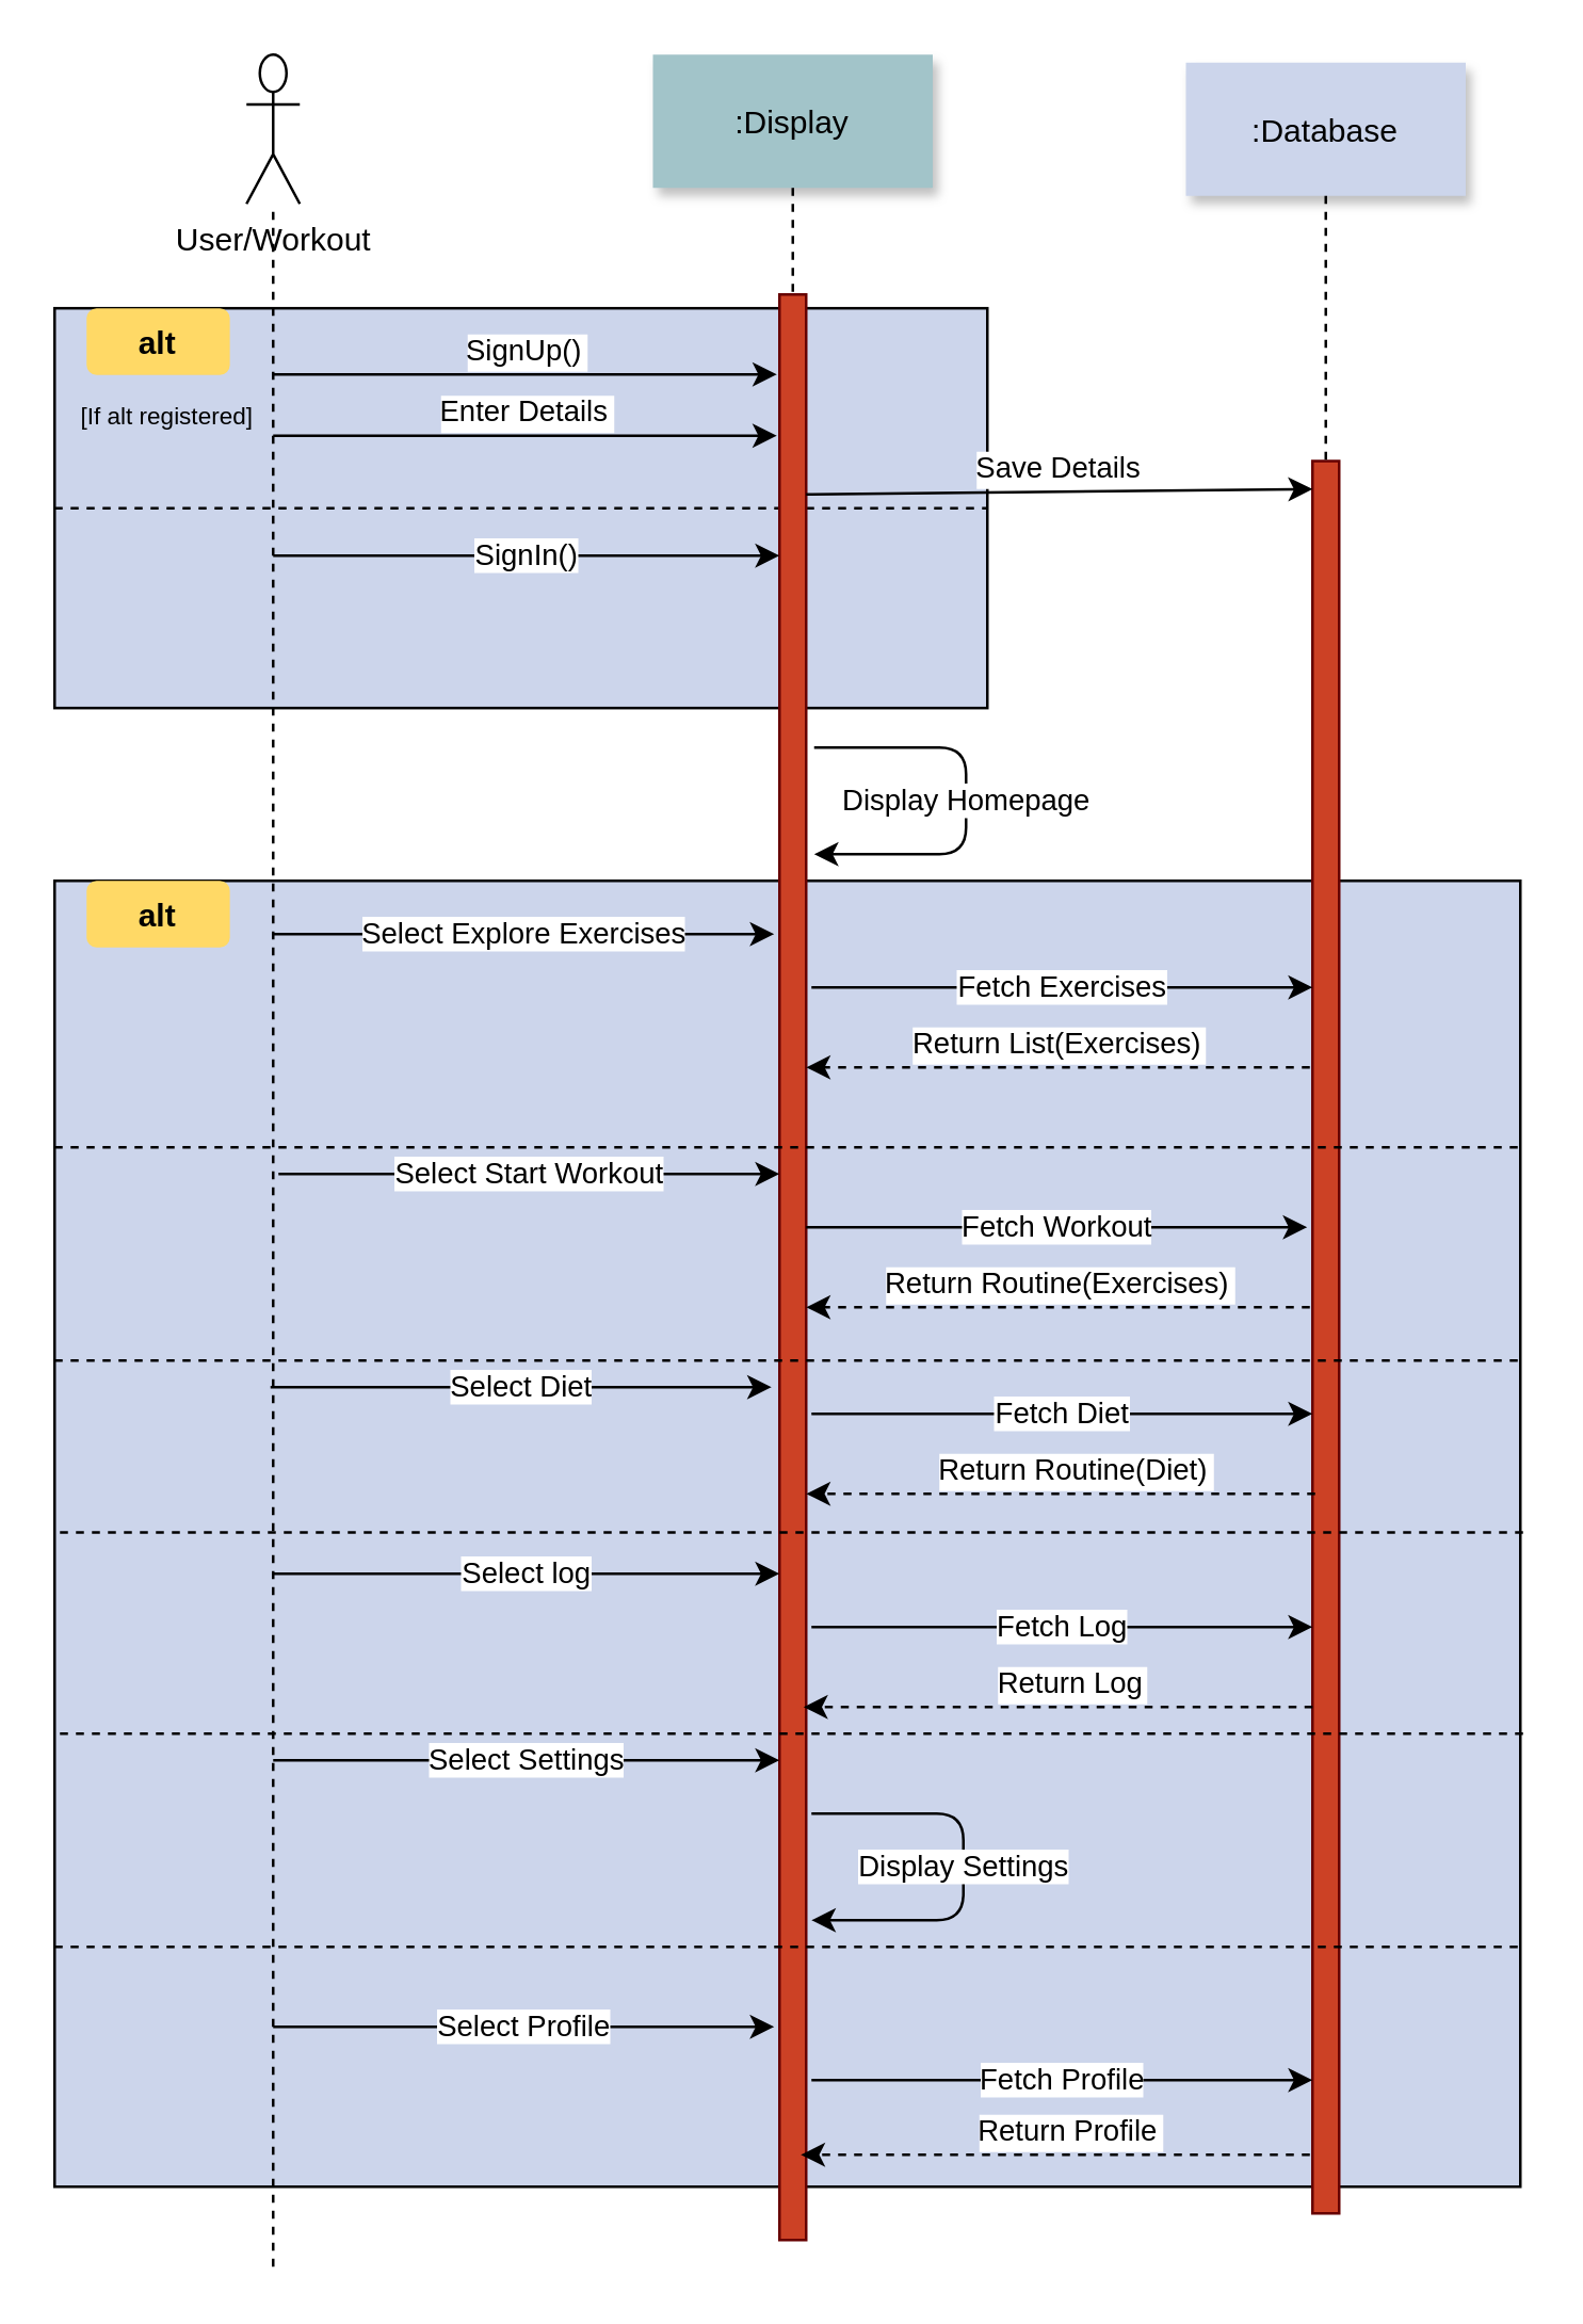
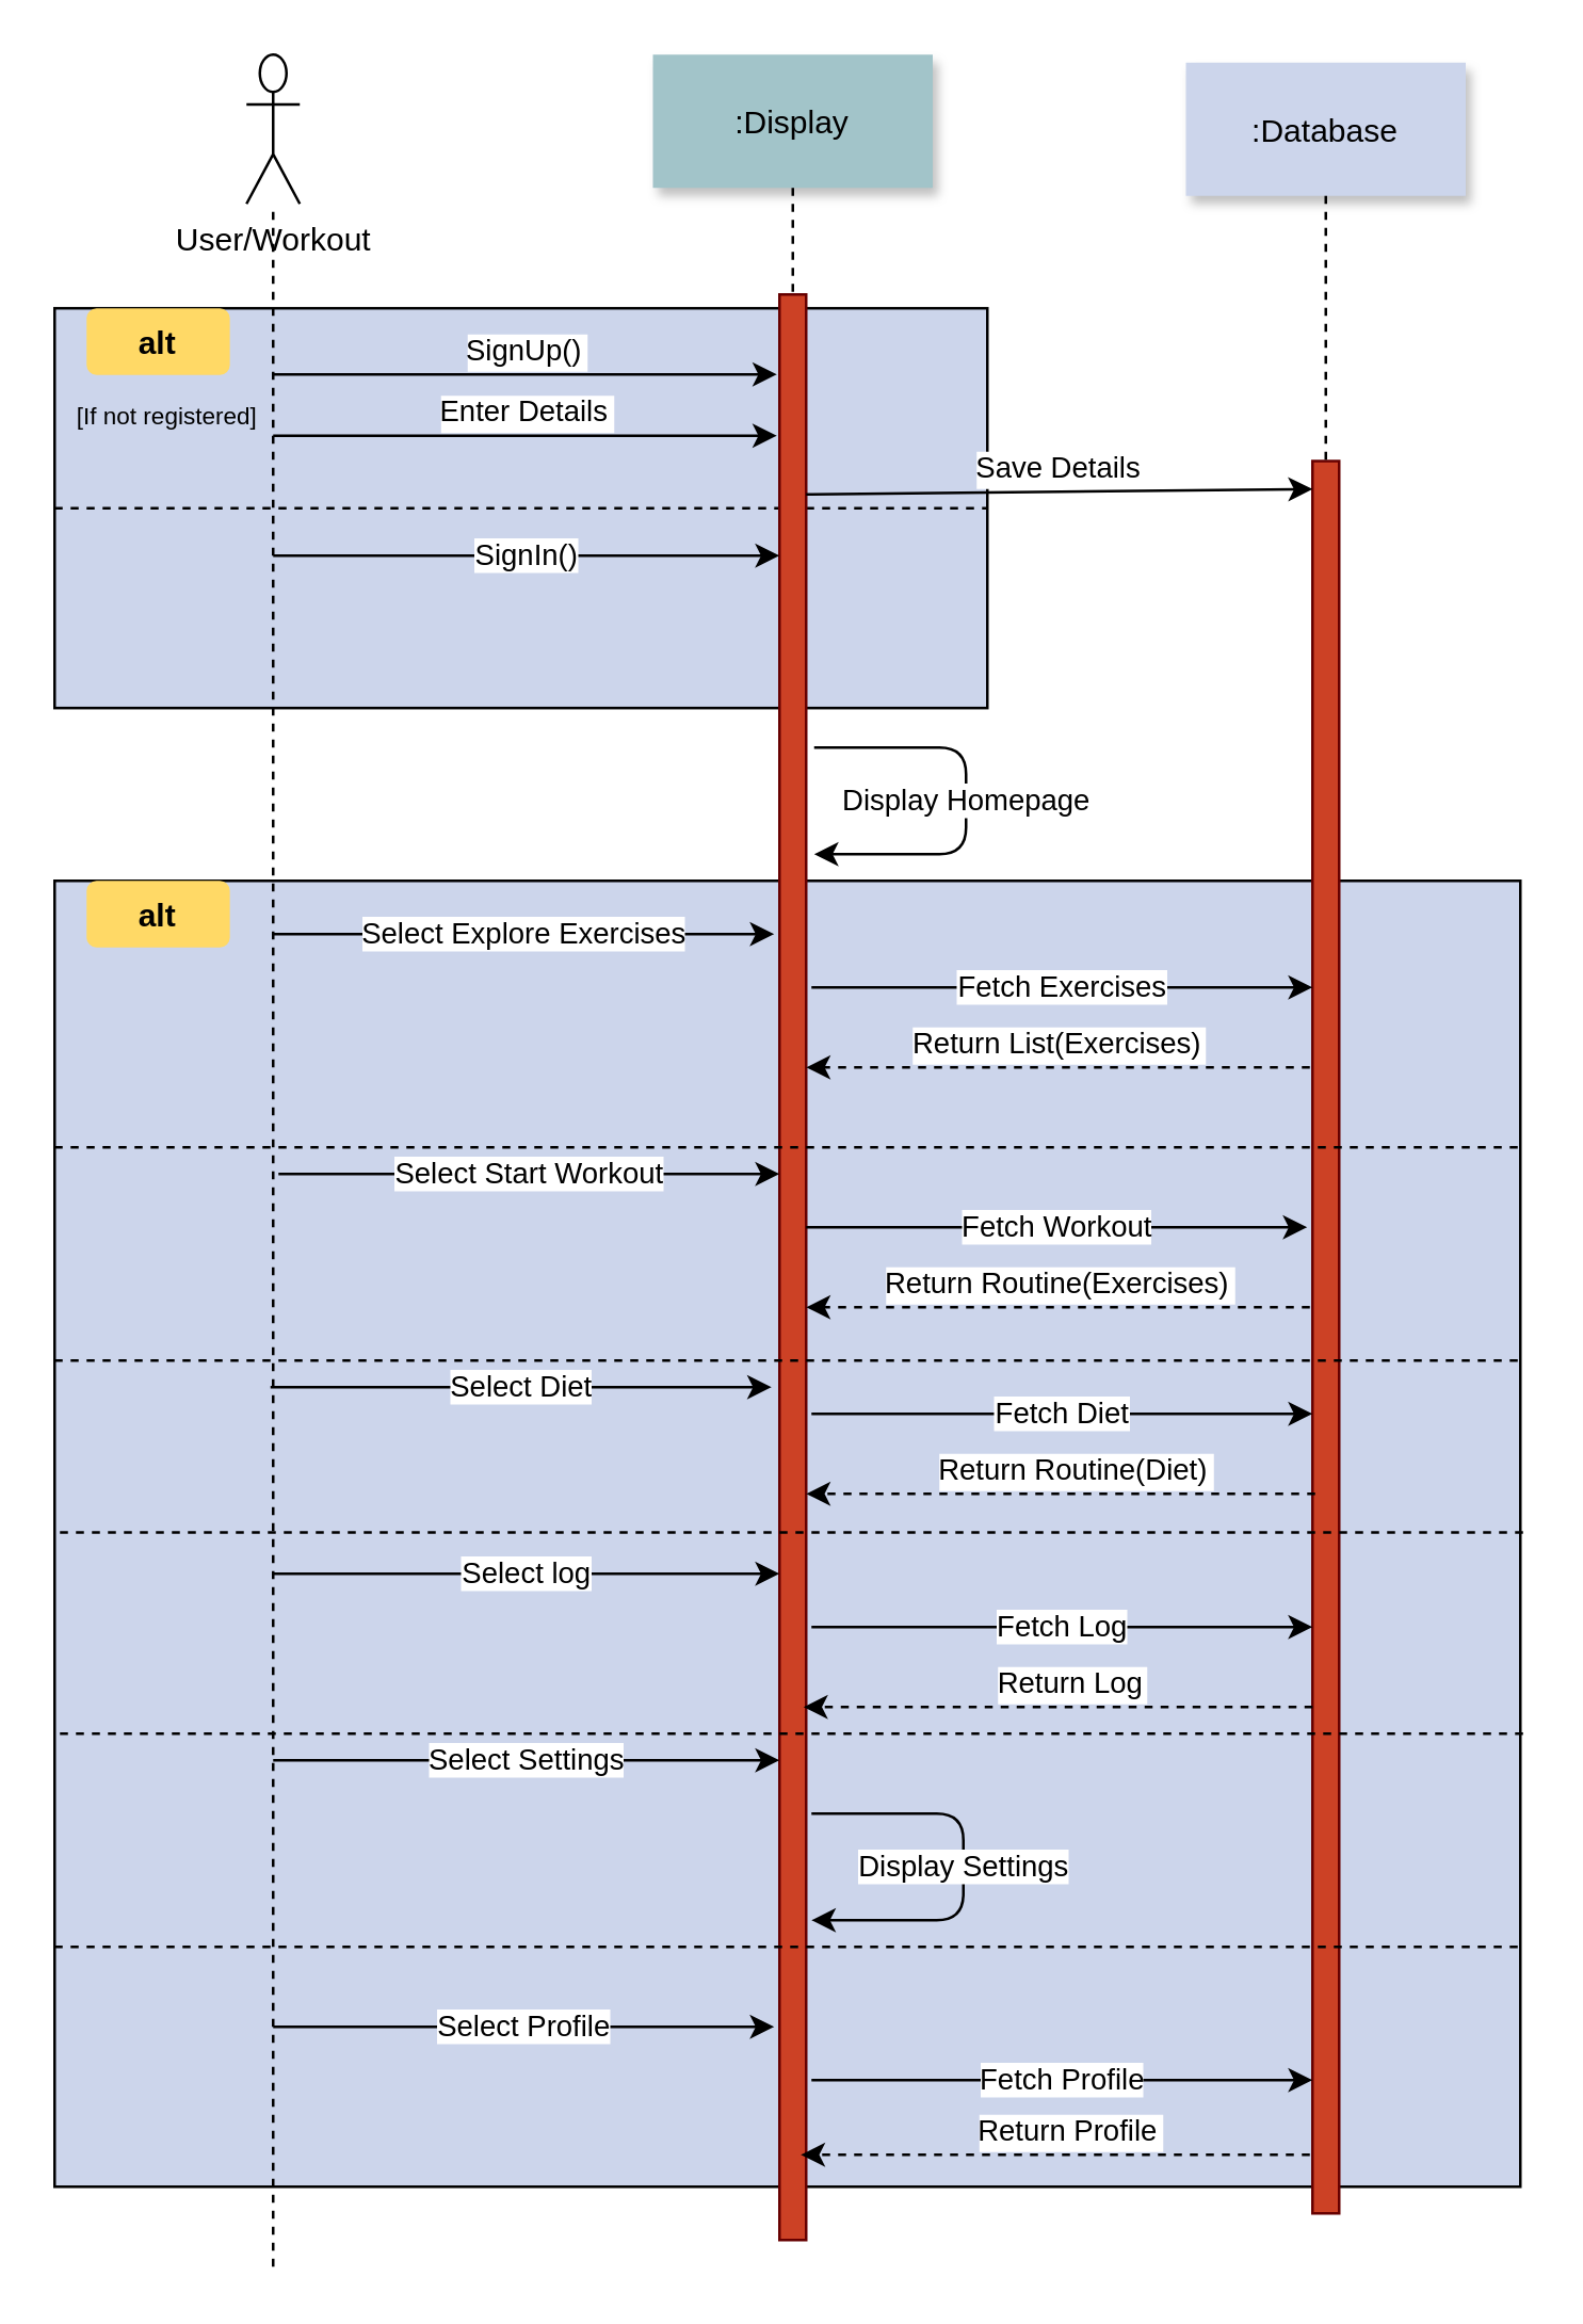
- <mxCell id="13" value="&lt;font style=&quot;font-size: 9px&quot;&gt;[If alt registered]&lt;/font&gt;" style="text;html=1;align=center;verticalAlign=middle;resizable=0;points=[];autosize=1;" parent="1" vertex="1"><mxGeometry x="22" y="145" width="80" height="20" as="geometry" /></mxCell>
+ <mxCell id="13" value="&lt;font style=&quot;font-size: 9px&quot;&gt;[If not registered]&lt;/font&gt;" style="text;html=1;align=center;verticalAlign=middle;resizable=0;points=[];autosize=1;" parent="1" vertex="1"><mxGeometry x="22" y="145" width="80" height="20" as="geometry" /></mxCell>
